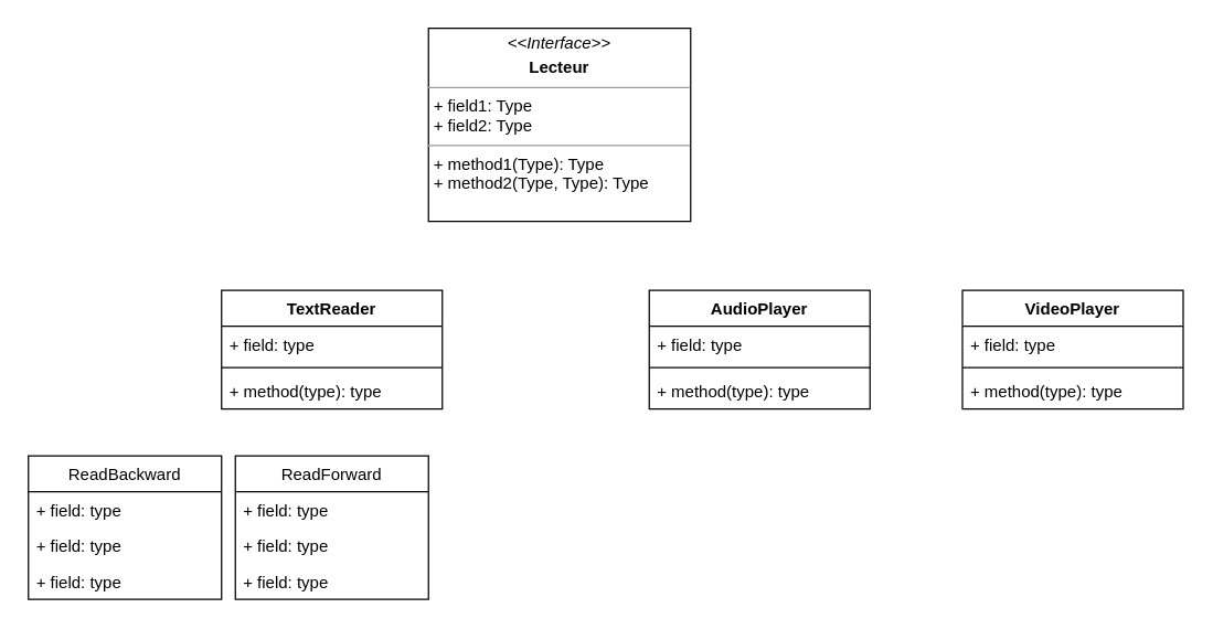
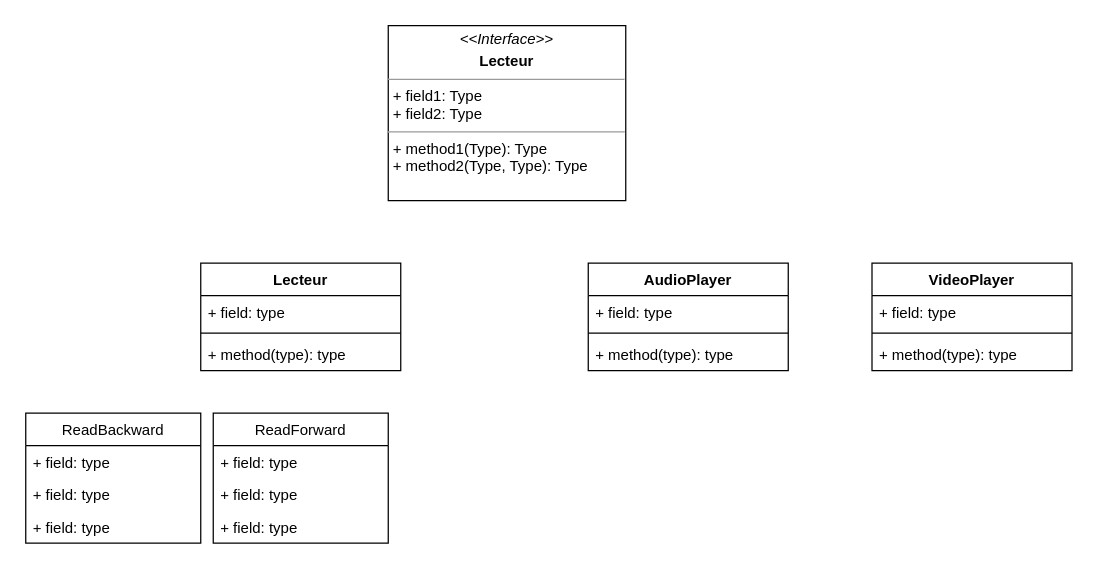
- <mxCell id="2" value="TextReader" style="swimlane;fontStyle=1;align=center;verticalAlign=top;childLayout=stackLayout;horizontal=1;startSize=26;horizontalStack=0;resizeParent=1;resizeParentMax=0;resizeLast=0;collapsible=1;marginBottom=0;" vertex="1" parent="1"><mxGeometry x="160" y="210" width="160" height="86" as="geometry" /></mxCell>
+ <mxCell id="2" value="Lecteur" style="swimlane;fontStyle=1;align=center;verticalAlign=top;childLayout=stackLayout;horizontal=1;startSize=26;horizontalStack=0;resizeParent=1;resizeParentMax=0;resizeLast=0;collapsible=1;marginBottom=0;" vertex="1" parent="1"><mxGeometry x="160" y="210" width="160" height="86" as="geometry" /></mxCell>
